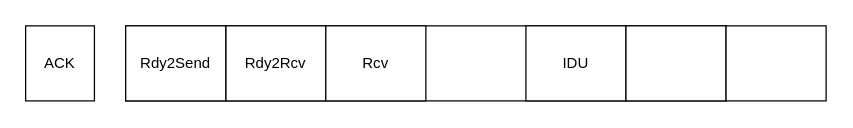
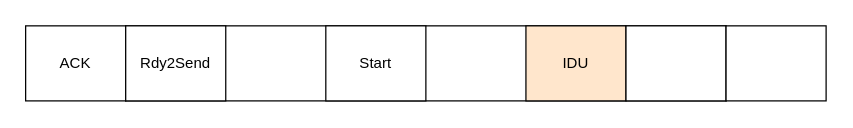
- <mxCell id="7" value="ACK" style="rounded=0;whiteSpace=wrap;html=1;" vertex="1" parent="1"><mxGeometry x="20" y="20" width="55" height="60" as="geometry" /></mxCell>
+ <mxCell id="7" value="ACK" style="rounded=0;whiteSpace=wrap;html=1;" vertex="1" parent="1"><mxGeometry x="20" y="20" width="80" height="60" as="geometry" /></mxCell>
- <mxCell id="3" value="Rdy2Rcv" style="rounded=0;whiteSpace=wrap;html=1;" vertex="1" parent="1"><mxGeometry x="180" y="20" width="80" height="60" as="geometry" /></mxCell>
- <mxCell id="4" value="Rcv" style="rounded=0;whiteSpace=wrap;html=1;" vertex="1" parent="1"><mxGeometry x="260" y="20" width="80" height="60" as="geometry" /></mxCell>
+ <mxCell id="4" value="Start" style="rounded=0;whiteSpace=wrap;html=1;" vertex="1" parent="1"><mxGeometry x="260" y="20" width="80" height="60" as="geometry" /></mxCell>
- <mxCell id="5" value="IDU" style="rounded=0;whiteSpace=wrap;html=1;" vertex="1" parent="1"><mxGeometry x="420" y="20" width="80" height="60" as="geometry" /></mxCell>
+ <mxCell id="5" value="IDU" style="rounded=0;whiteSpace=wrap;html=1;fillColor=#ffe6cc;" vertex="1" parent="1"><mxGeometry x="420" y="20" width="80" height="60" as="geometry" /></mxCell>
